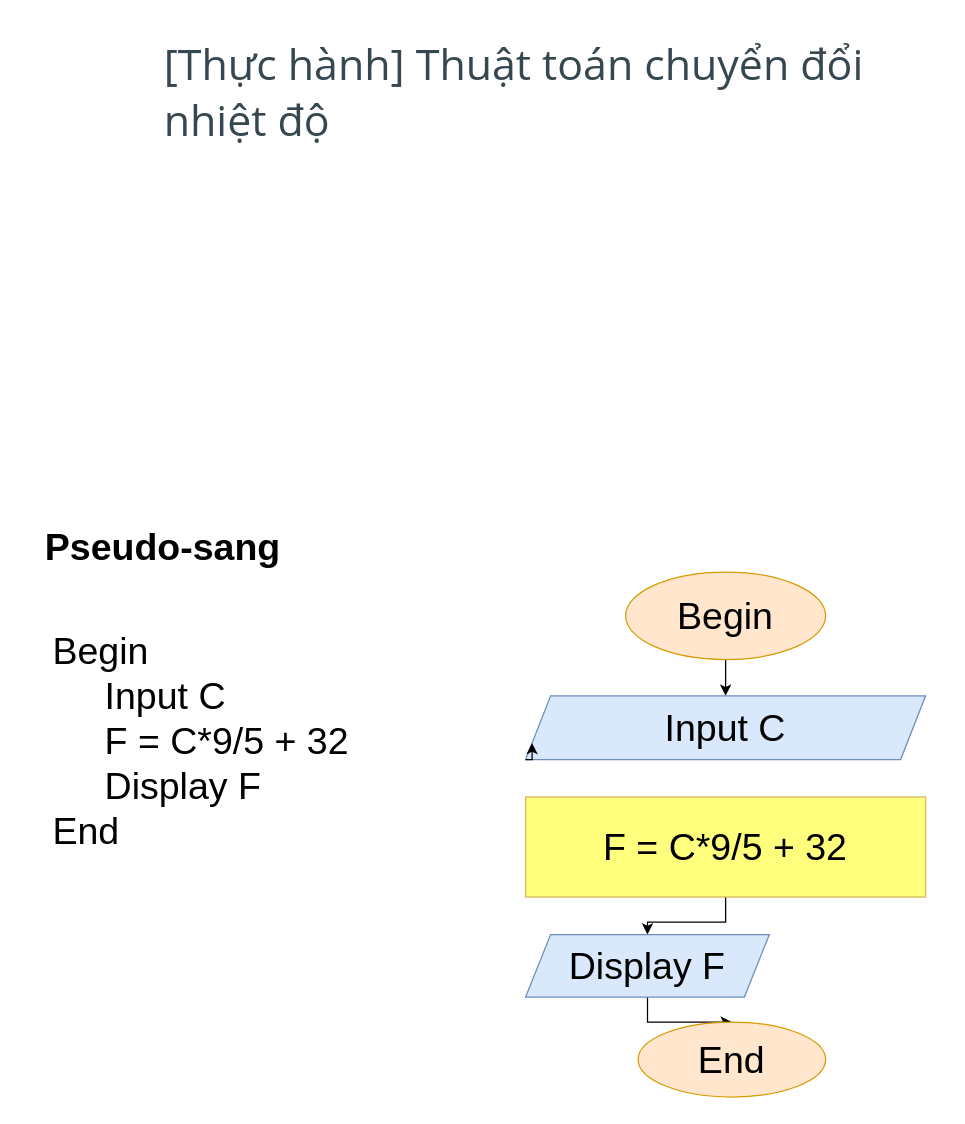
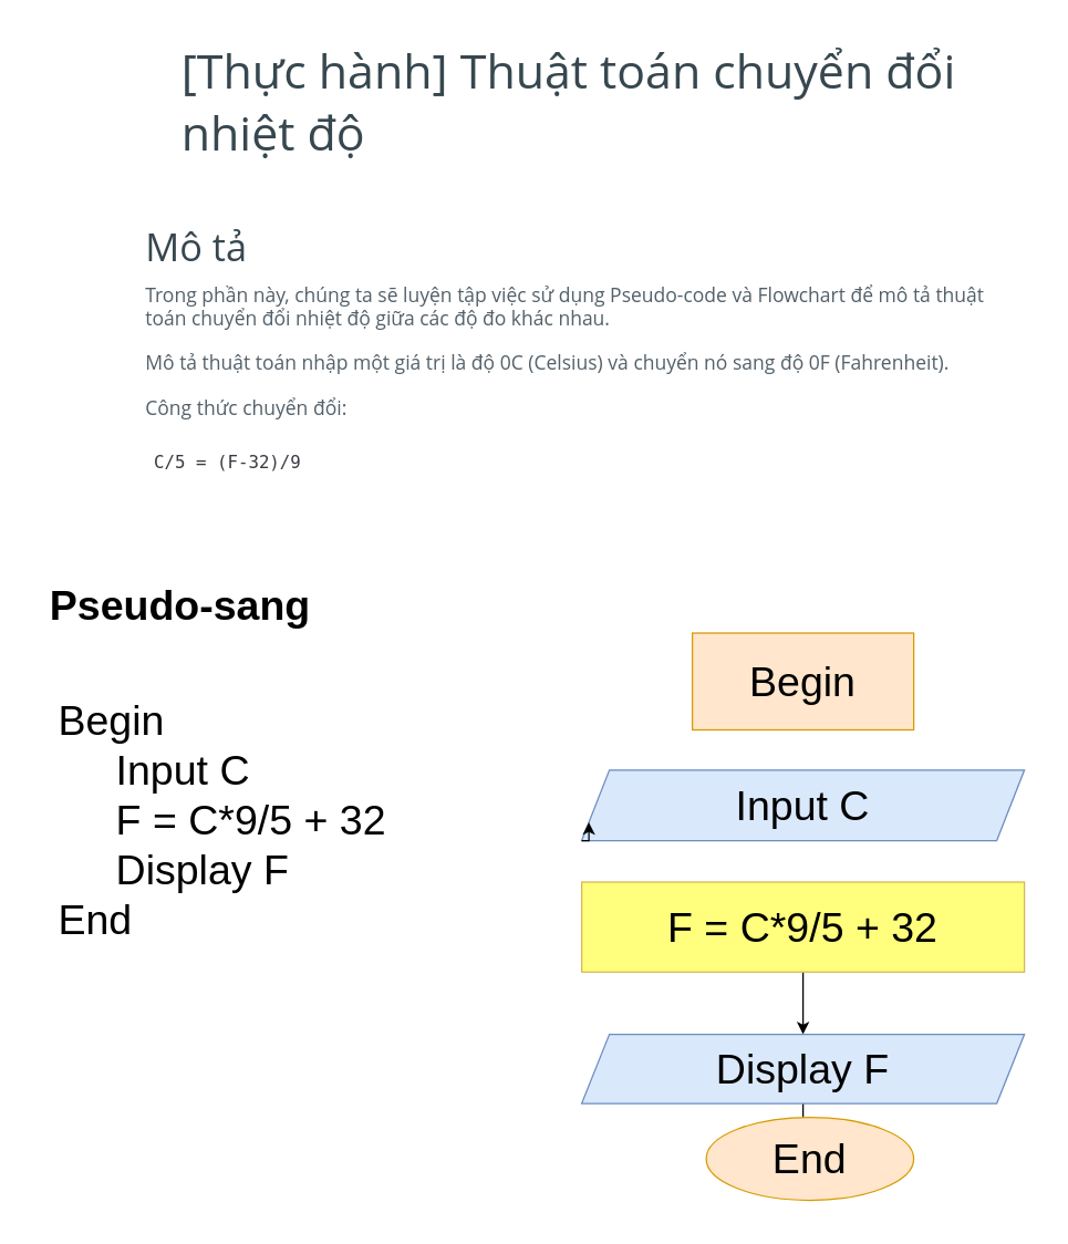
+ <mxCell id="3" value="&#10;&#10;&lt;h3 id=&quot;yui_3_17_2_1_1566980879149_45&quot; style=&quot;box-sizing: border-box; margin-top: 0px; margin-bottom: 0.5rem; font-family: &amp;quot;open sans&amp;quot;; font-weight: 400; line-height: 1.3; color: rgb(55, 71, 79); font-size: 1.715rem; font-style: normal; letter-spacing: normal; text-align: left; text-indent: 0px; text-transform: none; word-spacing: 0px;&quot;&gt;Mô tả&lt;/h3&gt;&lt;p id=&quot;yui_3_17_2_1_1566980879149_37&quot; style=&quot;box-sizing: border-box; margin-top: 0px; margin-bottom: 1rem; color: rgb(82, 96, 105); font-family: &amp;quot;open sans&amp;quot;, sans-serif; font-size: 14px; font-style: normal; font-weight: 400; letter-spacing: normal; text-align: left; text-indent: 0px; text-transform: none; word-spacing: 0px;&quot;&gt;Trong phần này, chúng ta sẽ luyện tập việc sử dụng Pseudo-code và Flowchart để mô tả thuật toán chuyển đổi nhiệt độ giữa các độ đo khác nhau.&lt;/p&gt;&lt;p id=&quot;yui_3_17_2_1_1566980879149_39&quot; style=&quot;box-sizing: border-box; margin-top: 0px; margin-bottom: 1rem; color: rgb(82, 96, 105); font-family: &amp;quot;open sans&amp;quot;, sans-serif; font-size: 14px; font-style: normal; font-weight: 400; letter-spacing: normal; text-align: left; text-indent: 0px; text-transform: none; word-spacing: 0px;&quot;&gt;Mô tả thuật toán nhập một giá trị là độ&amp;nbsp;0C (Celsius) và chuyển nó sang độ&amp;nbsp;0F (Fahrenheit).&lt;/p&gt;&lt;p style=&quot;box-sizing: border-box; margin-top: 0px; margin-bottom: 1rem; color: rgb(82, 96, 105); font-family: &amp;quot;open sans&amp;quot;, sans-serif; font-size: 14px; font-style: normal; font-weight: 400; letter-spacing: normal; text-align: left; text-indent: 0px; text-transform: none; word-spacing: 0px;&quot;&gt;Công thức chuyển đổi:&lt;/p&gt;&lt;pre style=&quot;box-sizing: border-box; font-size: 12.6px; margin-top: 0px; margin-bottom: 1rem; overflow: auto; display: block; color: rgb(82, 96, 105); font-style: normal; font-weight: 400; letter-spacing: normal; text-align: left; text-indent: 0px; text-transform: none; word-spacing: 0px;&quot;&gt;&lt;code class=&quot;hljs&quot; style=&quot;box-sizing: border-box; font-size: inherit; color: rgb(56, 58, 66); word-break: normal; display: block; overflow-x: auto; padding: 0.5em; background-image: initial; background-position: initial; background-size: initial; background-repeat: initial; background-attachment: initial; background-origin: initial; background-clip: initial;&quot;&gt;C/5 = (F-32)/9&lt;/code&gt;&lt;/pre&gt;&#10;&#10;" style="text;html=1;strokeColor=none;fillColor=none;align=center;verticalAlign=middle;whiteSpace=wrap;rounded=0;labelBackgroundColor=default;" vertex="1" parent="1"><mxGeometry x="104" y="140" width="620" height="210" as="geometry" /></mxCell>
- <mxCell id="7" value="Begin" style="ellipse;whiteSpace=wrap;html=1;labelBackgroundColor=none;labelBorderColor=none;fontSize=30;fillColor=#ffe6cc;strokeColor=#d79b00;" vertex="1" parent="1"><mxGeometry x="500" y="440" width="160" height="70" as="geometry" /></mxCell>
+ <mxCell id="7" value="Begin" style="whiteSpace=wrap;html=1;labelBackgroundColor=none;labelBorderColor=none;fontSize=30;fillColor=#ffe6cc;strokeColor=#d79b00;rounded=0;" vertex="1" parent="1"><mxGeometry x="500" y="440" width="160" height="70" as="geometry" /></mxCell>
- <mxCell id="6" value="" style="edgeStyle=orthogonalEdgeStyle;rounded=0;orthogonalLoop=1;jettySize=auto;html=1;fontSize=30;" edge="1" parent="1" source="7" target="8"><mxGeometry relative="1" as="geometry"><Array as="points"><mxPoint x="580" y="500" /><mxPoint x="580" y="500" /></Array></mxGeometry></mxCell>
- <mxCell id="10" value="F = C*9/5 + 32" style="whiteSpace=wrap;html=1;fontSize=30;fillColor=#FFFF7D;strokeColor=#d6b656;labelBackgroundColor=none;labelBorderColor=none;" vertex="1" parent="1"><mxGeometry x="420" y="620" width="320" height="80" as="geometry" /></mxCell>
+ <mxCell id="10" value="F = C*9/5 + 32" style="whiteSpace=wrap;html=1;fontSize=30;fillColor=#FFFF7D;strokeColor=#d6b656;labelBackgroundColor=none;labelBorderColor=none;" vertex="1" parent="1"><mxGeometry x="420" y="620" width="320" height="65" as="geometry" /></mxCell>
- <mxCell id="13" value="Display F" style="shape=parallelogram;perimeter=parallelogramPerimeter;whiteSpace=wrap;html=1;fixedSize=1;fontSize=30;fillColor=#dae8fc;strokeColor=#6c8ebf;labelBackgroundColor=none;labelBorderColor=none;" vertex="1" parent="1"><mxGeometry x="420" y="730" width="195" height="50" as="geometry" /></mxCell>
+ <mxCell id="13" value="Display F" style="shape=parallelogram;perimeter=parallelogramPerimeter;whiteSpace=wrap;html=1;fixedSize=1;fontSize=30;fillColor=#dae8fc;strokeColor=#6c8ebf;labelBackgroundColor=none;labelBorderColor=none;" vertex="1" parent="1"><mxGeometry x="420" y="730" width="320" height="50" as="geometry" /></mxCell>
- <mxCell id="14" value="End" style="ellipse;whiteSpace=wrap;html=1;fontSize=30;fillColor=#ffe6cc;strokeColor=#d79b00;labelBackgroundColor=none;labelBorderColor=none;" vertex="1" parent="1"><mxGeometry x="510" y="800" width="150" height="60" as="geometry" /></mxCell>
+ <mxCell id="14" value="End" style="ellipse;whiteSpace=wrap;html=1;fontSize=30;fillColor=#ffe6cc;strokeColor=#d79b00;labelBackgroundColor=none;labelBorderColor=none;" vertex="1" parent="1"><mxGeometry x="510" y="790" width="150" height="60" as="geometry" /></mxCell>
